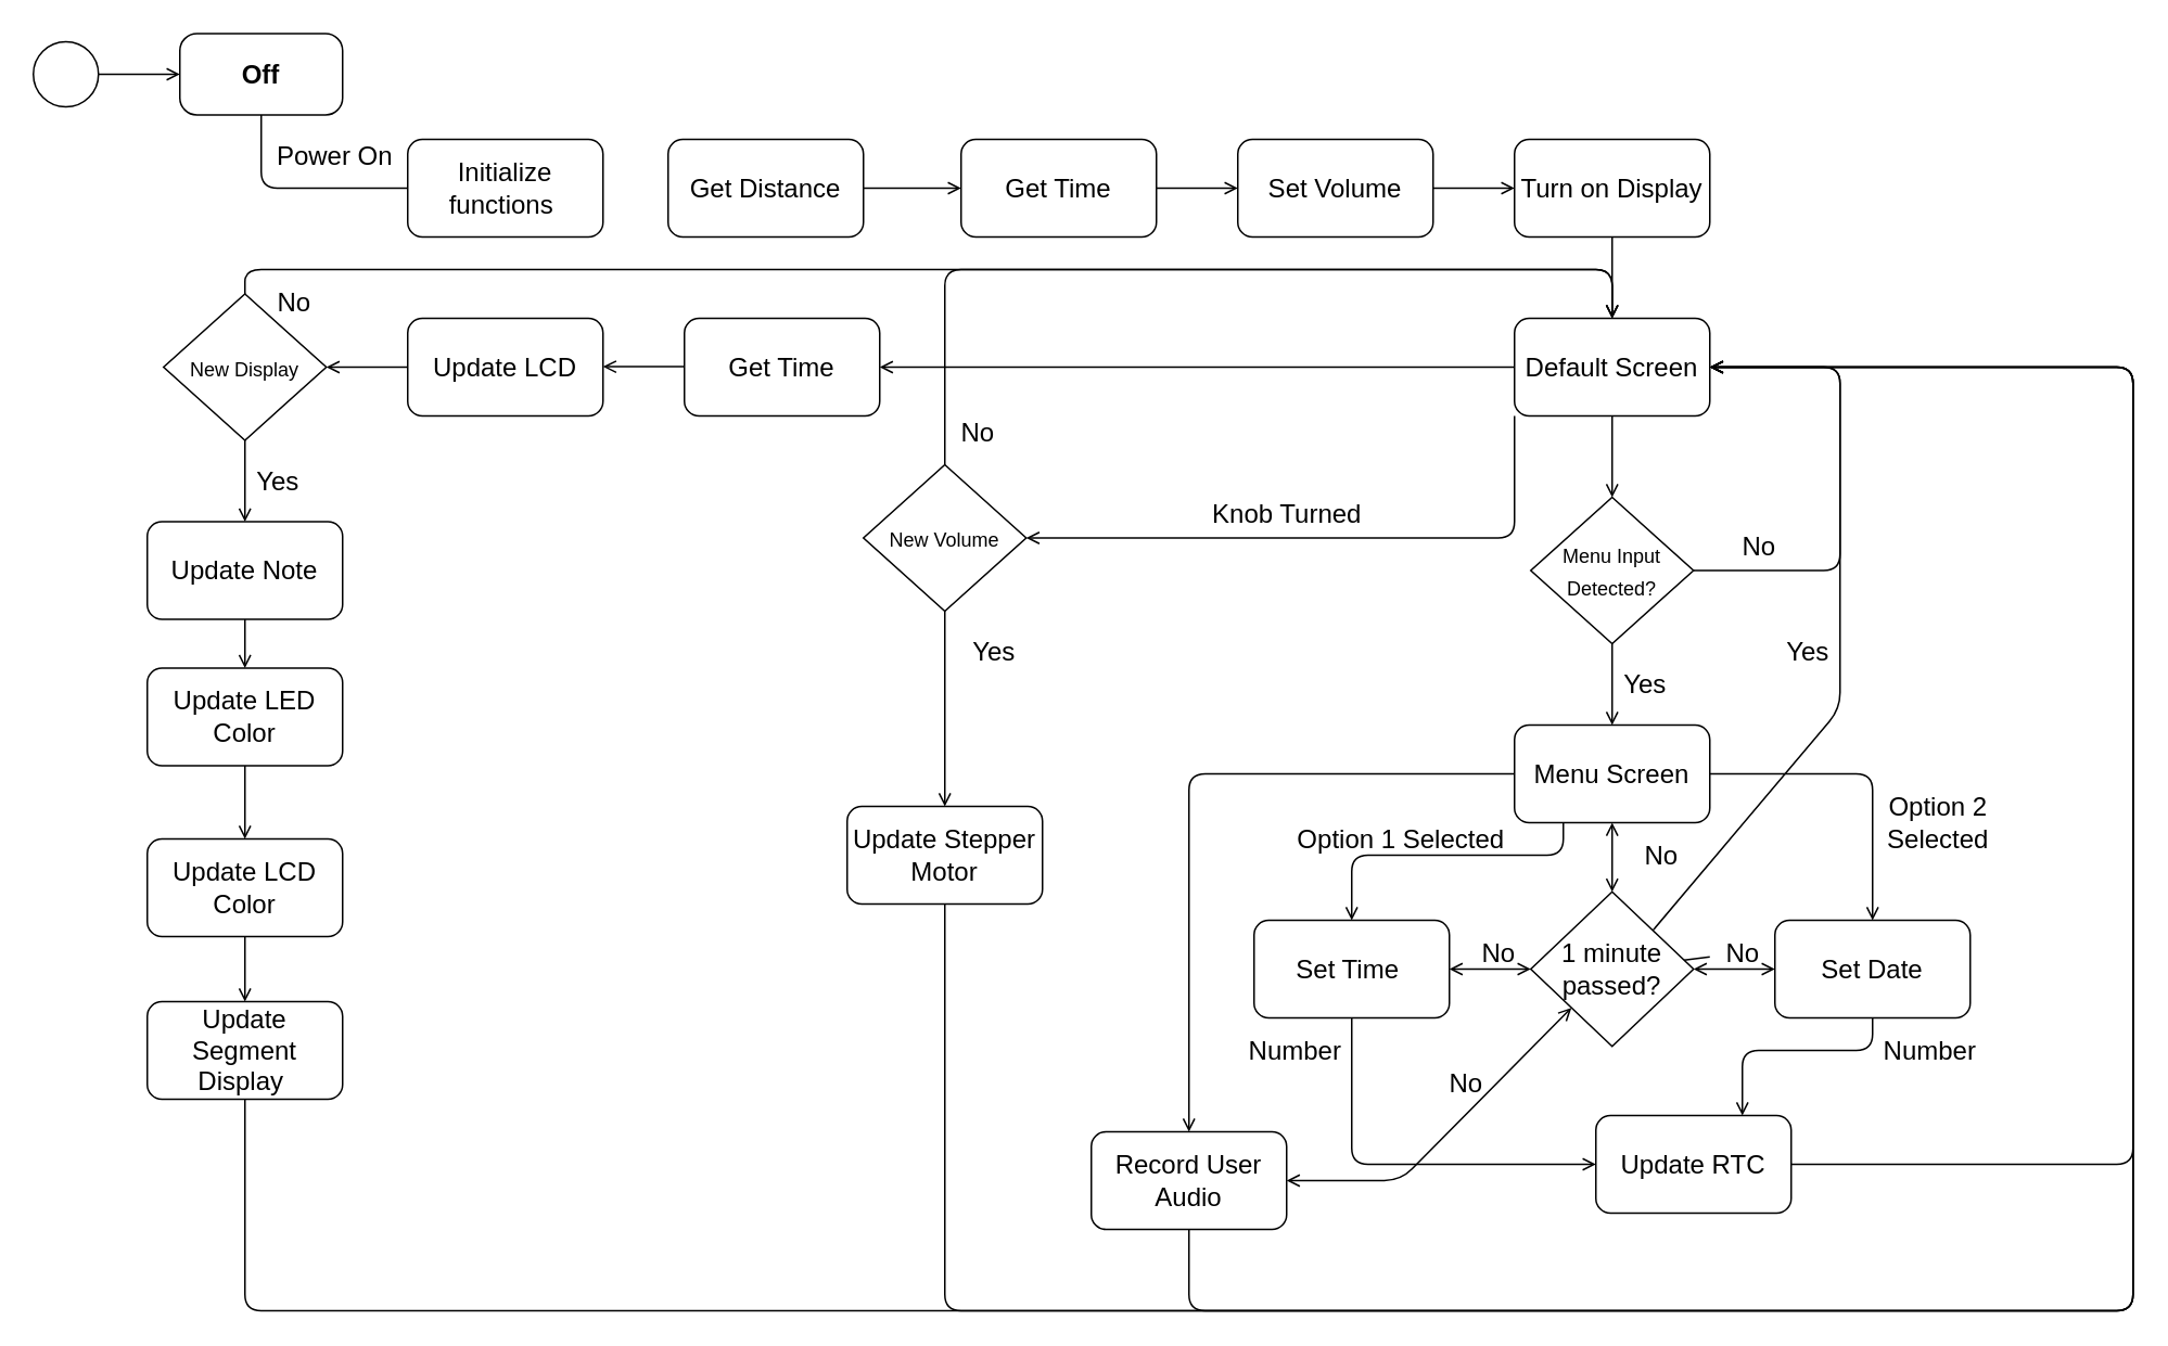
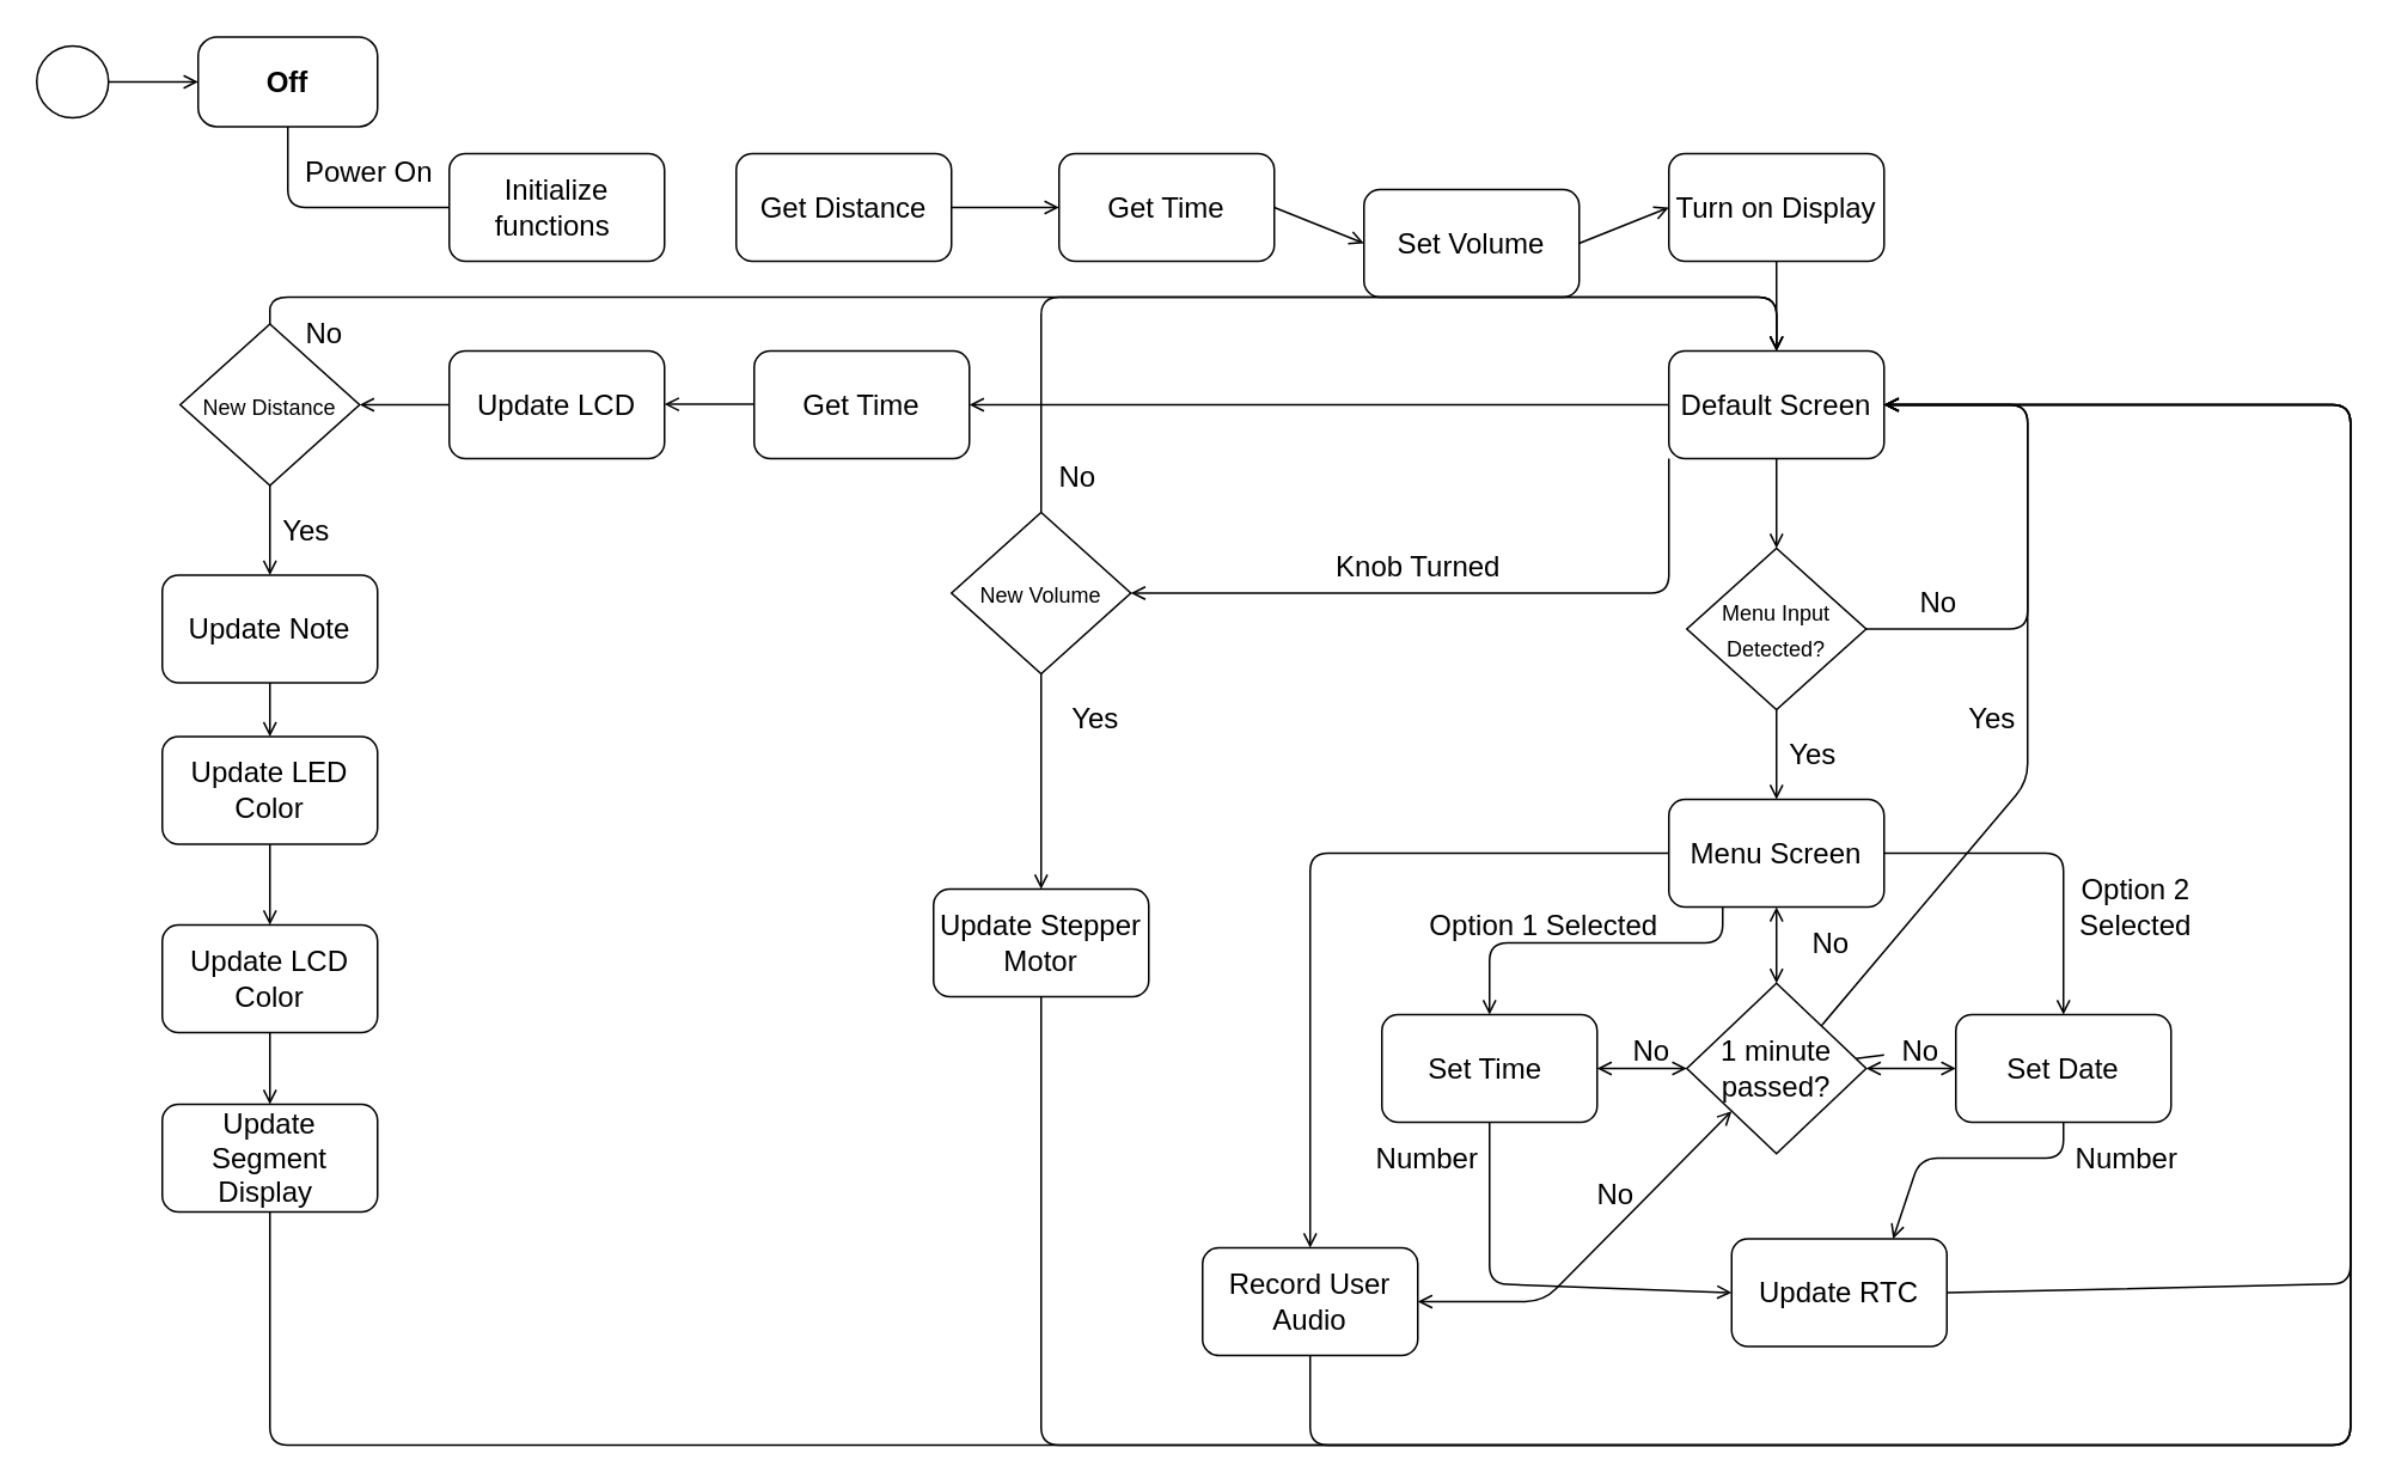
- <mxCell id="45" value="Set Volume" style="rounded=1;whiteSpace=wrap;html=1;fontSize=16;fontColor=#000000;strokeColor=#000000;strokeWidth=1;fillColor=none;" parent="1" vertex="1"><mxGeometry x="760" y="85" width="120" height="60" as="geometry" /></mxCell>
+ <mxCell id="45" value="Set Volume" style="rounded=1;whiteSpace=wrap;html=1;fontSize=16;fontColor=#000000;strokeColor=#000000;strokeWidth=1;fillColor=none;" parent="1" vertex="1"><mxGeometry x="760" y="105" width="120" height="60" as="geometry" /></mxCell>
- <mxCell id="49" value="&lt;span style=&quot;font-size: 12px&quot;&gt;New Display&lt;/span&gt;" style="rhombus;whiteSpace=wrap;html=1;fontFamily=Helvetica;fontSize=16;fontColor=#000000;strokeColor=#000000;strokeWidth=1;fillColor=none;" parent="1" vertex="1"><mxGeometry x="100" y="180" width="100" height="90" as="geometry" /></mxCell>
+ <mxCell id="49" value="&lt;span style=&quot;font-size: 12px&quot;&gt;New Distance&lt;/span&gt;" style="rhombus;whiteSpace=wrap;html=1;fontFamily=Helvetica;fontSize=16;fontColor=#000000;strokeColor=#000000;strokeWidth=1;fillColor=none;" parent="1" vertex="1"><mxGeometry x="100" y="180" width="100" height="90" as="geometry" /></mxCell>
- <mxCell id="32" value="Update RTC" style="rounded=1;whiteSpace=wrap;html=1;fontSize=16;fontColor=#000000;strokeColor=#000000;strokeWidth=1;fillColor=none;" parent="1" vertex="1"><mxGeometry x="980" y="685" width="120" height="60" as="geometry" /></mxCell>
+ <mxCell id="32" value="Update RTC" style="rounded=1;whiteSpace=wrap;html=1;fontSize=16;fontColor=#000000;strokeColor=#000000;strokeWidth=1;fillColor=none;" parent="1" vertex="1"><mxGeometry x="965" y="690" width="120" height="60" as="geometry" /></mxCell>
